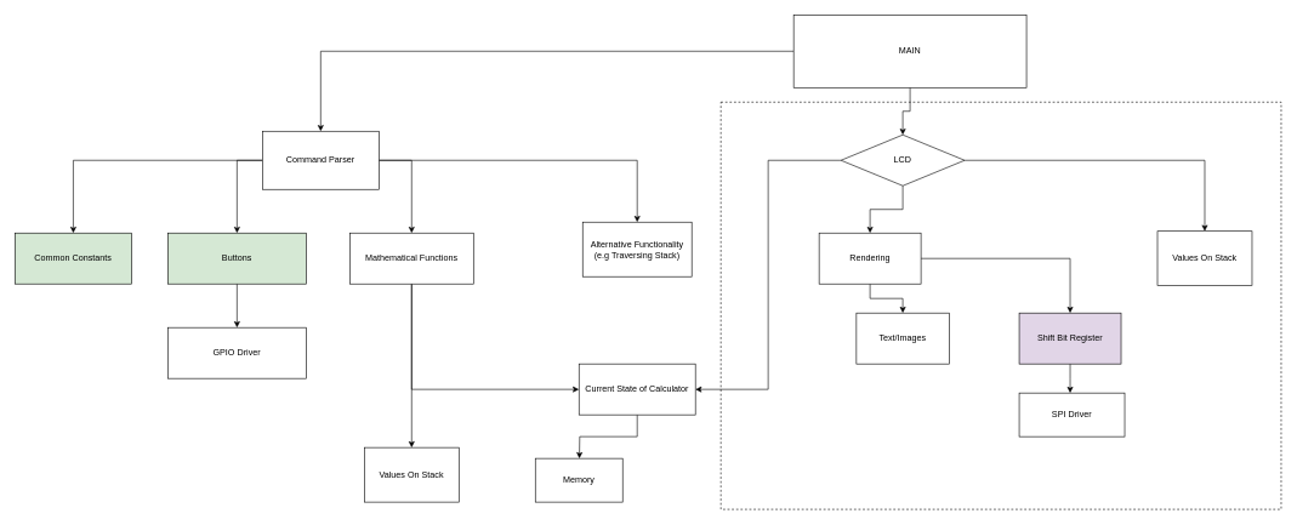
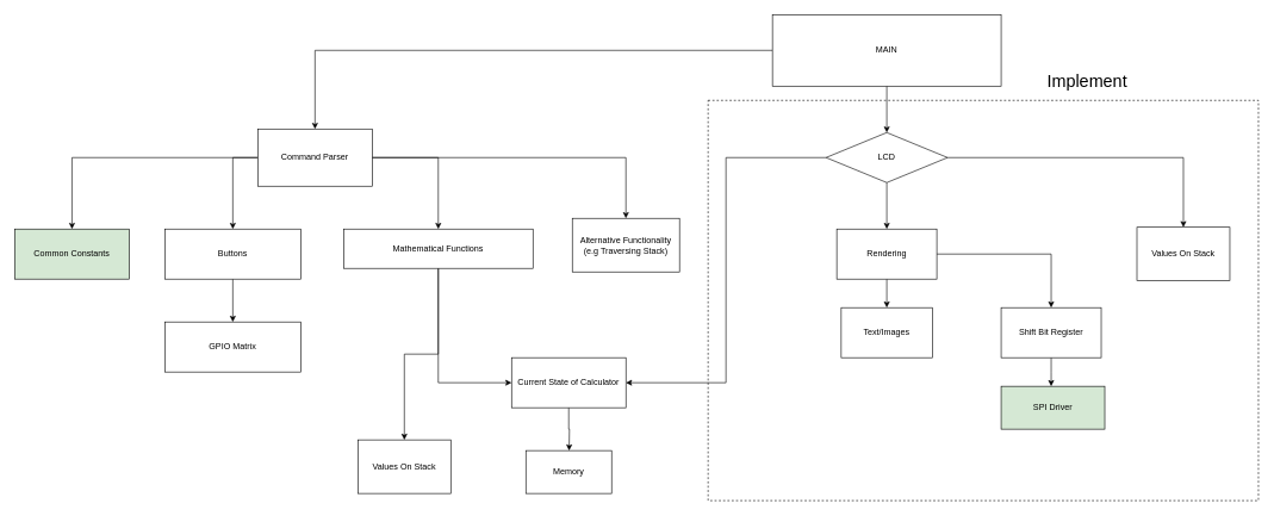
- <mxCell id="20" value="MAIN" style="rounded=0;whiteSpace=wrap;html=1;labelBackgroundColor=none;" parent="1" vertex="1"><mxGeometry x="1090" y="20" width="320" height="100" as="geometry" /></mxCell>
+ <mxCell id="20" value="MAIN" style="rounded=0;whiteSpace=wrap;html=1;labelBackgroundColor=none;" parent="1" vertex="1"><mxGeometry x="1080" y="20" width="320" height="100" as="geometry" /></mxCell>
+ <mxCell id="35" value="&lt;font style=&quot;font-size: 24px;&quot;&gt;Implement&lt;/font&gt;" style="text;html=1;align=center;verticalAlign=middle;resizable=0;points=[];autosize=1;strokeColor=none;fillColor=none;" parent="1" vertex="1"><mxGeometry x="1450" y="93" width="140" height="40" as="geometry" /></mxCell>
- <mxCell id="23" value="Buttons" style="rounded=0;whiteSpace=wrap;html=1;labelBackgroundColor=none;fillColor=#d5e8d4;" parent="1" vertex="1"><mxGeometry x="230" y="320" width="190" height="70" as="geometry" /></mxCell>
+ <mxCell id="23" value="Buttons" style="rounded=0;whiteSpace=wrap;html=1;labelBackgroundColor=none;" parent="1" vertex="1"><mxGeometry x="230" y="320" width="190" height="70" as="geometry" /></mxCell>
- <mxCell id="4" value="Mathematical Functions" style="rounded=0;whiteSpace=wrap;html=1;glass=0;labelBackgroundColor=none;" parent="1" vertex="1"><mxGeometry x="480" y="320" width="170" height="70" as="geometry" /></mxCell>
+ <mxCell id="4" value="Mathematical Functions" style="rounded=0;whiteSpace=wrap;html=1;glass=0;labelBackgroundColor=none;" parent="1" vertex="1"><mxGeometry x="480" y="320" width="265" height="55" as="geometry" /></mxCell>
- <mxCell id="10" value="Rendering" style="rounded=0;whiteSpace=wrap;html=1;labelBackgroundColor=none;" parent="1" vertex="1"><mxGeometry x="1125" y="320" width="140" height="70" as="geometry" /></mxCell>
+ <mxCell id="10" value="Rendering" style="rounded=0;whiteSpace=wrap;html=1;labelBackgroundColor=none;" parent="1" vertex="1"><mxGeometry x="1170" y="320" width="140" height="70" as="geometry" /></mxCell>
- <mxCell id="12" value="Shift Bit Register" style="rounded=0;whiteSpace=wrap;html=1;labelBackgroundColor=none;fillColor=#e1d5e7;" parent="1" vertex="1"><mxGeometry x="1400" y="430" width="140" height="70" as="geometry" /></mxCell>
+ <mxCell id="12" value="Shift Bit Register" style="rounded=0;whiteSpace=wrap;html=1;labelBackgroundColor=none;" parent="1" vertex="1"><mxGeometry x="1400" y="430" width="140" height="70" as="geometry" /></mxCell>
- <mxCell id="24" value="GPIO Driver" style="rounded=0;whiteSpace=wrap;html=1;" parent="1" vertex="1"><mxGeometry x="230" y="450" width="190" height="70" as="geometry" /></mxCell>
+ <mxCell id="24" value="GPIO Matrix" style="rounded=0;whiteSpace=wrap;html=1;" parent="1" vertex="1"><mxGeometry x="230" y="450" width="190" height="70" as="geometry" /></mxCell>
- <mxCell id="6" value="Current State of Calculator" style="rounded=0;whiteSpace=wrap;html=1;glass=0;labelBackgroundColor=none;" parent="1" vertex="1"><mxGeometry x="795" y="500" width="160" height="70" as="geometry" /></mxCell>
+ <mxCell id="6" value="Current State of Calculator" style="rounded=0;whiteSpace=wrap;html=1;glass=0;labelBackgroundColor=none;" parent="1" vertex="1"><mxGeometry x="715" y="500" width="160" height="70" as="geometry" /></mxCell>
- <mxCell id="13" value="SPI Driver" style="rounded=0;whiteSpace=wrap;html=1;labelBackgroundColor=none;" parent="1" vertex="1"><mxGeometry x="1400" y="540" width="145" height="60" as="geometry" /></mxCell>
+ <mxCell id="13" value="SPI Driver" style="rounded=0;whiteSpace=wrap;html=1;labelBackgroundColor=none;fillColor=#d5e8d4;" parent="1" vertex="1"><mxGeometry x="1400" y="540" width="145" height="60" as="geometry" /></mxCell>
